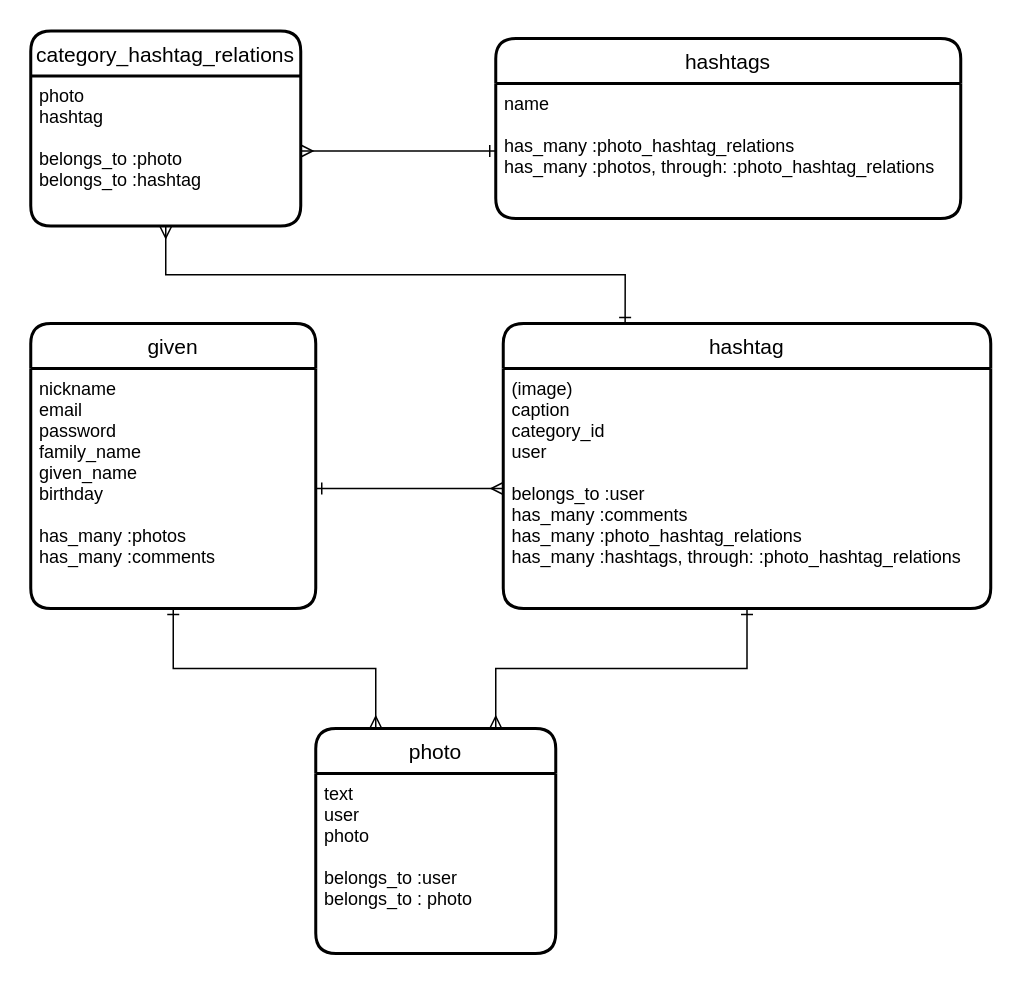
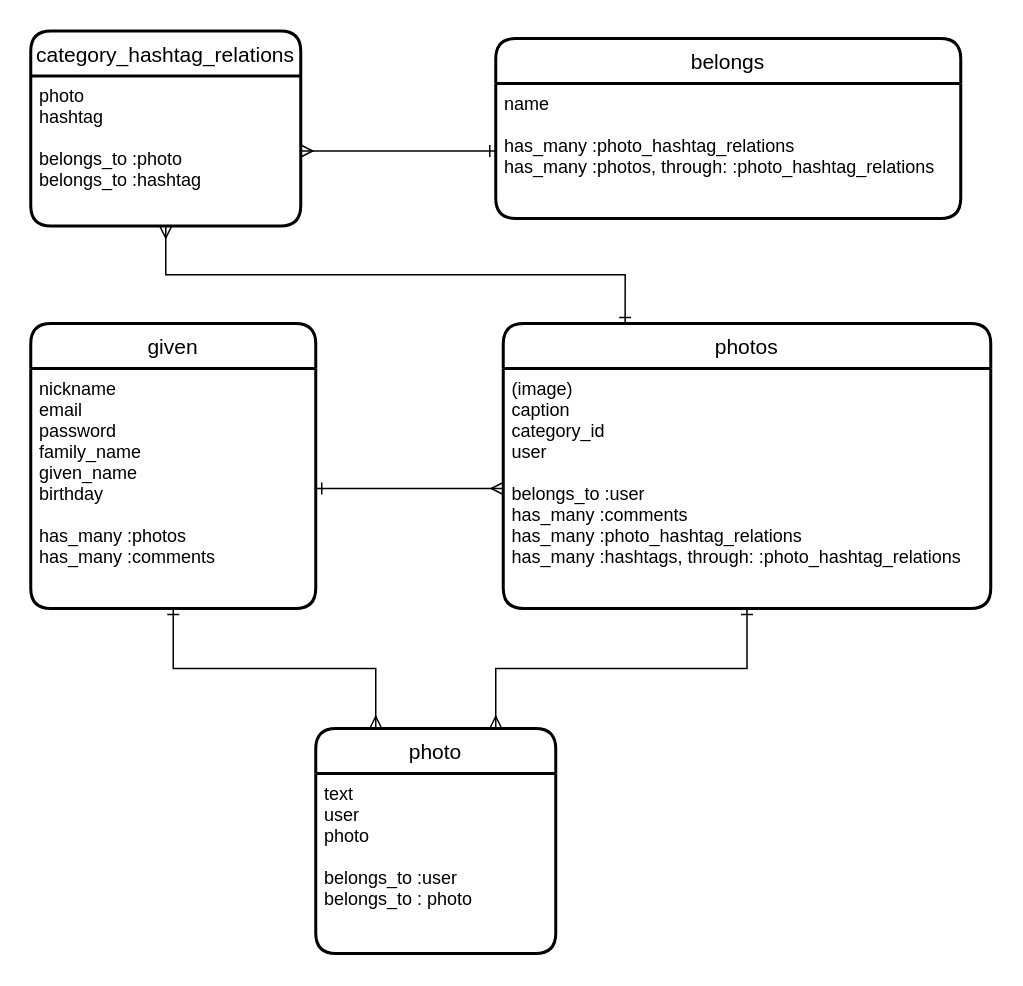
- <mxCell id="11" value="hashtags" style="swimlane;childLayout=stackLayout;horizontal=1;startSize=30;horizontalStack=0;rounded=1;fontSize=14;fontStyle=0;strokeWidth=2;resizeParent=0;resizeLast=1;shadow=0;dashed=0;align=center;" parent="1" vertex="1"><mxGeometry x="330" y="25" width="310" height="120" as="geometry" /></mxCell>
+ <mxCell id="11" value="belongs" style="swimlane;childLayout=stackLayout;horizontal=1;startSize=30;horizontalStack=0;rounded=1;fontSize=14;fontStyle=0;strokeWidth=2;resizeParent=0;resizeLast=1;shadow=0;dashed=0;align=center;" parent="1" vertex="1"><mxGeometry x="330" y="25" width="310" height="120" as="geometry" /></mxCell>
- <mxCell id="13" value="hashtag" style="swimlane;childLayout=stackLayout;horizontal=1;startSize=30;horizontalStack=0;rounded=1;fontSize=14;fontStyle=0;strokeWidth=2;resizeParent=0;resizeLast=1;shadow=0;dashed=0;align=center;" parent="1" vertex="1"><mxGeometry x="335" y="215" width="325" height="190" as="geometry" /></mxCell>
+ <mxCell id="13" value="photos" style="swimlane;childLayout=stackLayout;horizontal=1;startSize=30;horizontalStack=0;rounded=1;fontSize=14;fontStyle=0;strokeWidth=2;resizeParent=0;resizeLast=1;shadow=0;dashed=0;align=center;" parent="1" vertex="1"><mxGeometry x="335" y="215" width="325" height="190" as="geometry" /></mxCell>
